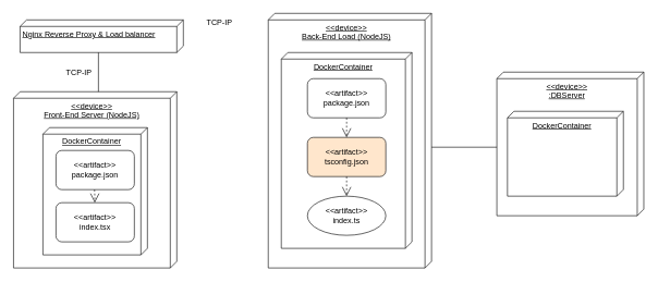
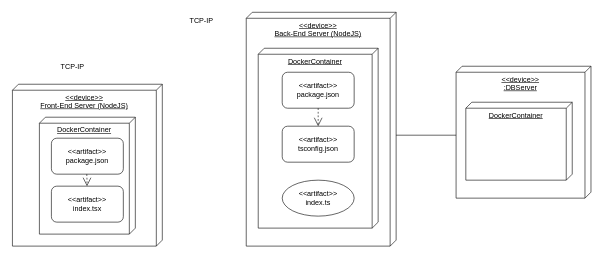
- <mxCell id="7" value="&amp;lt;&amp;lt;device&amp;gt;&amp;gt;&lt;br&gt;Back-End Load (NodeJS)" style="verticalAlign=top;align=center;spacingTop=8;spacingLeft=2;spacingRight=12;shape=cube;size=10;direction=south;fontStyle=4;html=1;whiteSpace=wrap;" parent="1" vertex="1"><mxGeometry x="410" y="20" width="250" height="390" as="geometry" /></mxCell>
+ <mxCell id="7" value="&amp;lt;&amp;lt;device&amp;gt;&amp;gt;&lt;br&gt;Back-End Server (NodeJS)" style="verticalAlign=top;align=center;spacingTop=8;spacingLeft=2;spacingRight=12;shape=cube;size=10;direction=south;fontStyle=4;html=1;whiteSpace=wrap;" parent="1" vertex="1"><mxGeometry x="410" y="20" width="250" height="390" as="geometry" /></mxCell>
- <mxCell id="11" value="Nginx Reverse Proxy &amp;amp; Load balancer" style="verticalAlign=top;align=left;spacingTop=8;spacingLeft=2;spacingRight=12;shape=cube;size=10;direction=south;fontStyle=4;html=1;whiteSpace=wrap;" vertex="1" parent="1"><mxGeometry x="30" y="30" width="250" height="50" as="geometry" /></mxCell>
- <mxCell id="16" value="" style="endArrow=none;html=1;rounded=0;exitX=0;exitY=0;exitDx=50;exitDy=130;exitPerimeter=0;entryX=0;entryY=0;entryDx=0;entryDy=120;entryPerimeter=0;" edge="1" parent="1" source="11" target="4"><mxGeometry width="50" height="50" relative="1" as="geometry"><mxPoint x="280" y="60" as="sourcePoint" /><mxPoint x="419" y="59" as="targetPoint" /></mxGeometry></mxCell>
- <mxCell id="10" value="&amp;lt;&amp;lt;artifact&amp;gt;&amp;gt;&lt;br&gt;tsconfig.json" style="rounded=1;whiteSpace=wrap;html=1;fillColor=#ffe6cc;" parent="1" vertex="1"><mxGeometry x="470" y="210" width="120" height="60" as="geometry" /></mxCell>
+ <mxCell id="10" value="&amp;lt;&amp;lt;artifact&amp;gt;&amp;gt;&lt;br&gt;tsconfig.json" style="rounded=1;whiteSpace=wrap;html=1;" parent="1" vertex="1"><mxGeometry x="470" y="210" width="120" height="60" as="geometry" /></mxCell>
- <mxCell id="19" value="" style="endArrow=open;endSize=12;dashed=1;html=1;rounded=0;exitX=0.5;exitY=1;exitDx=0;exitDy=0;" edge="1" parent="1" source="10" target="12"><mxGeometry width="160" relative="1" as="geometry"><mxPoint x="540" y="190" as="sourcePoint" /><mxPoint x="540" y="220" as="targetPoint" /><Array as="points"><mxPoint x="530" y="290" /></Array></mxGeometry></mxCell>
